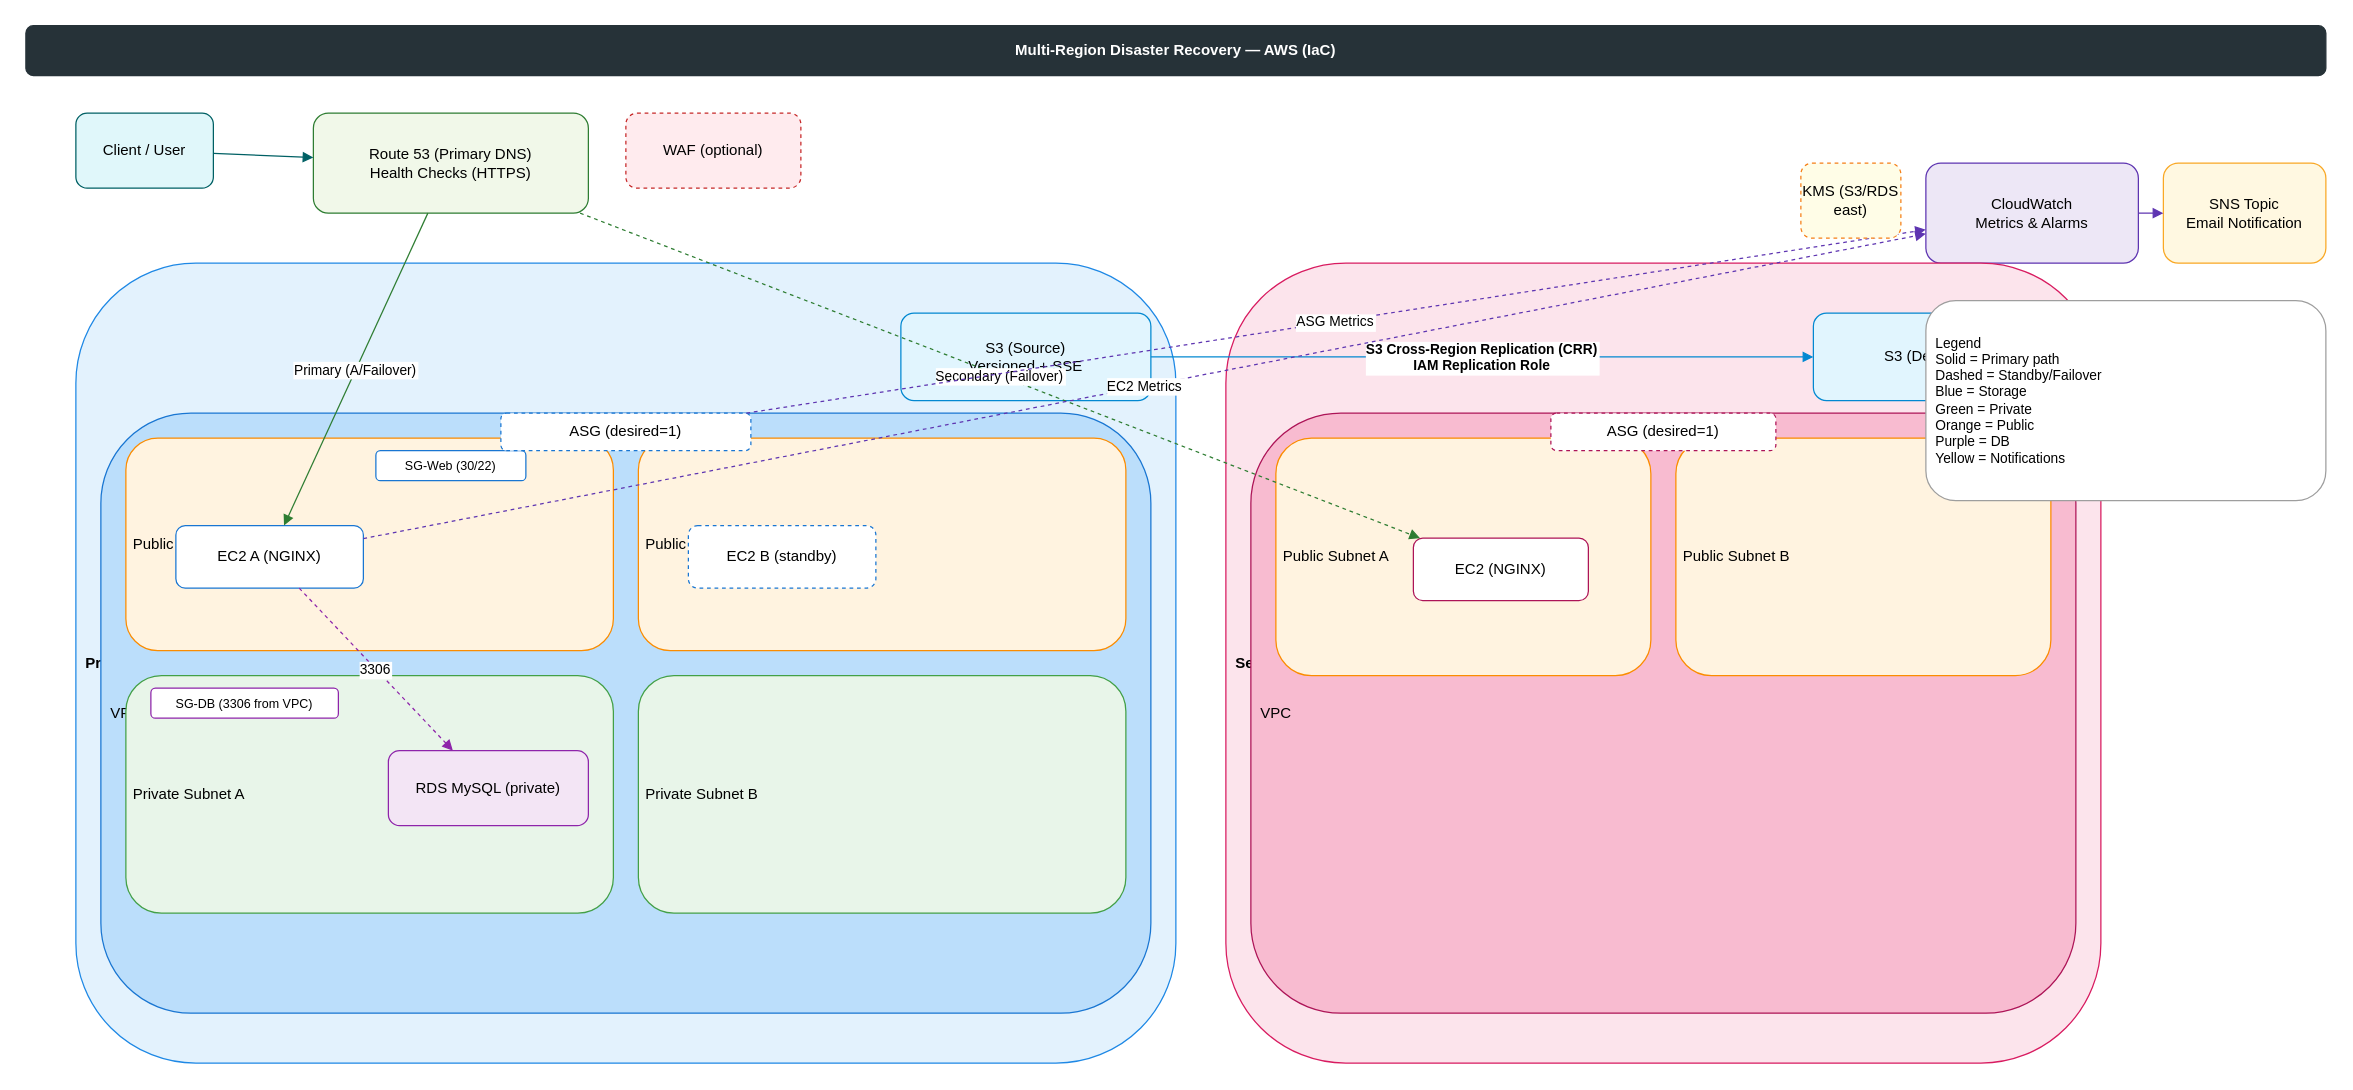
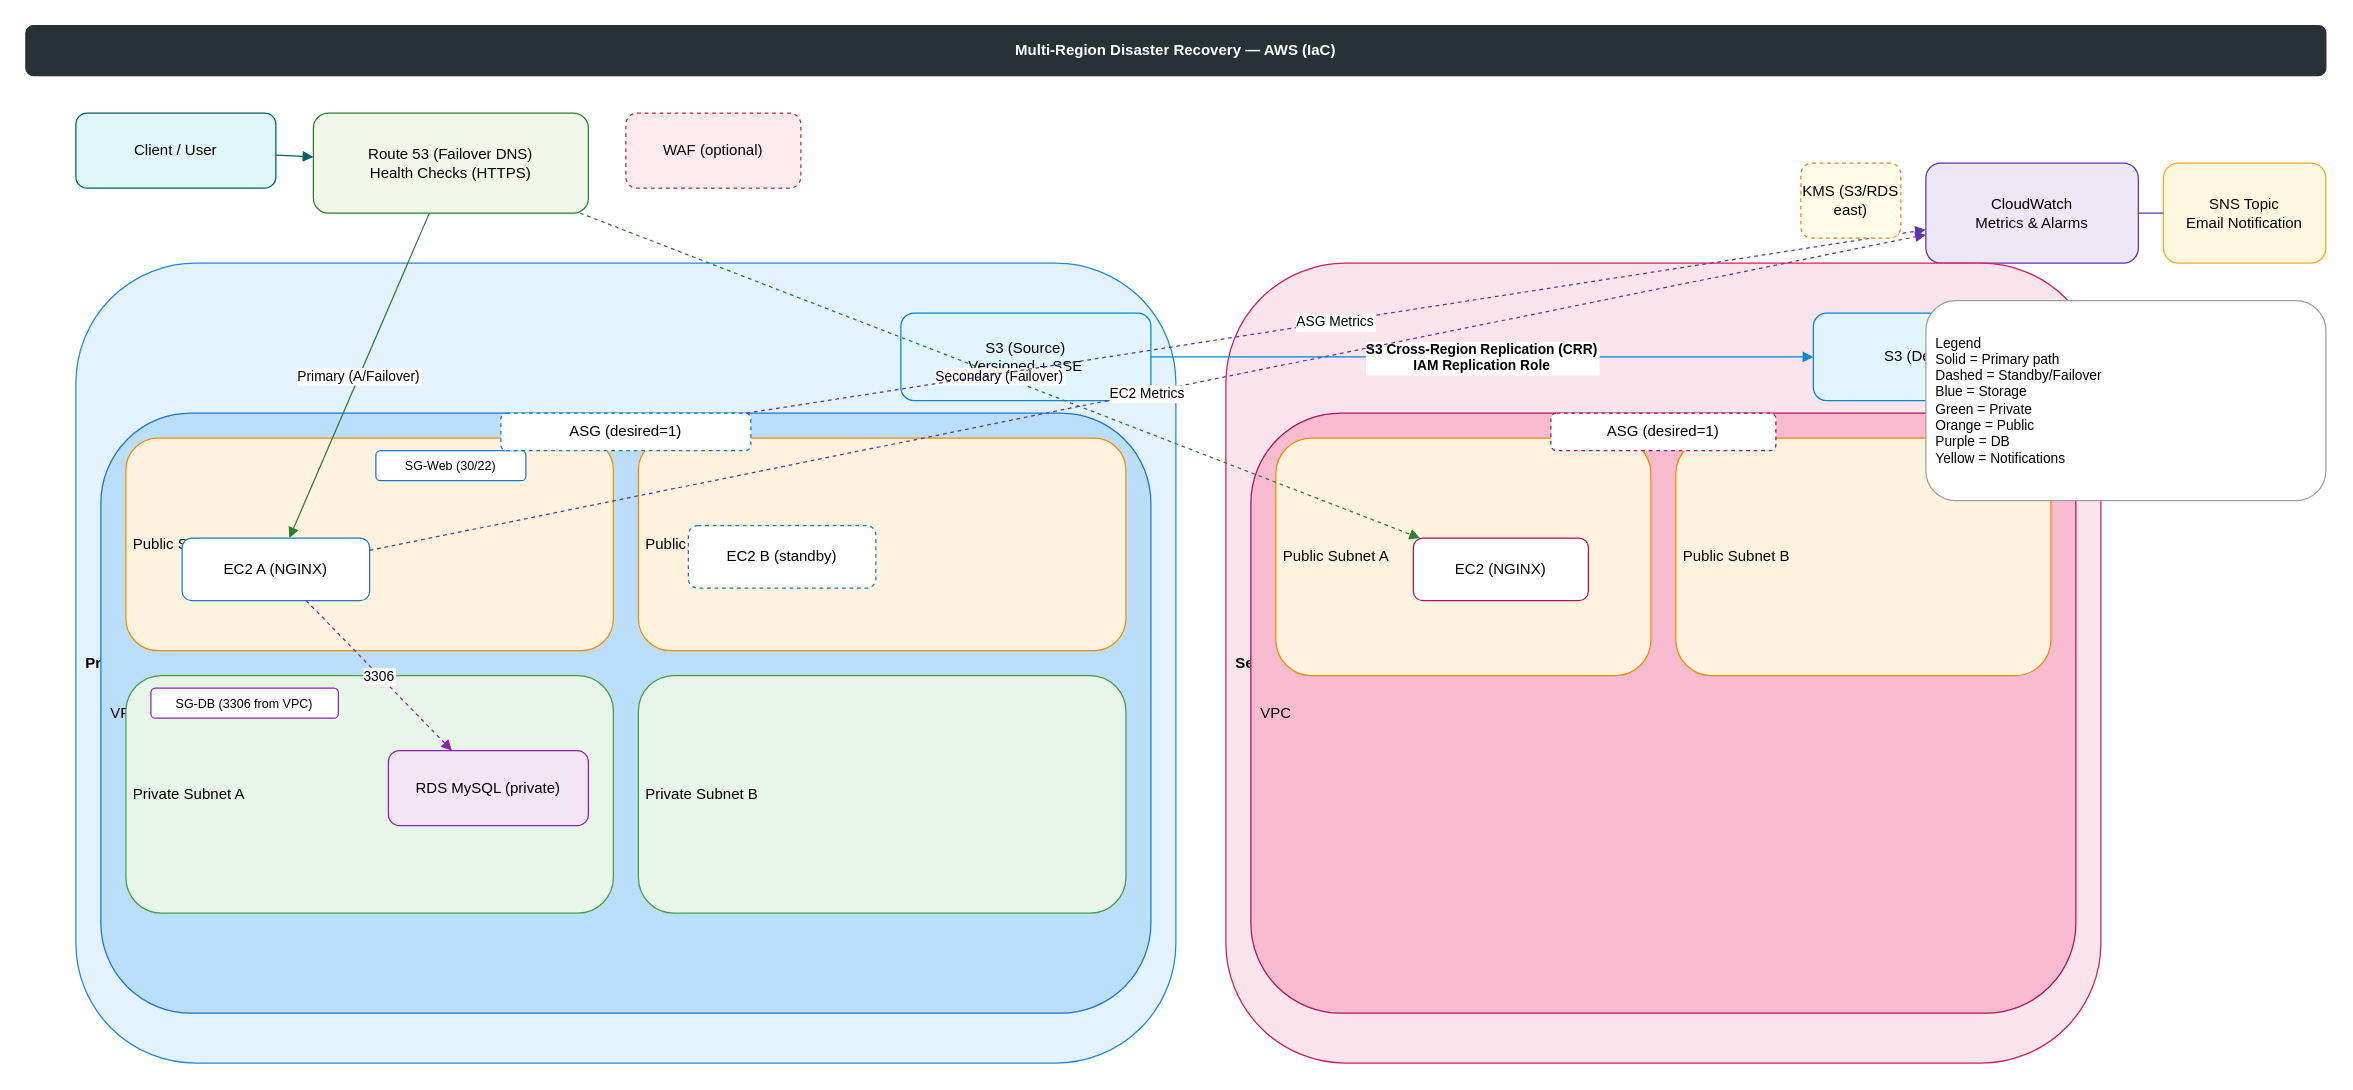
- <mxCell id="3" value="Client / User" style="rounded=1;whiteSpace=wrap;html=1;fillColor=#E0F7FA;strokeColor=#006064;align=center;" vertex="1" parent="1"><mxGeometry x="60" y="90" width="110" height="60" as="geometry" /></mxCell>
+ <mxCell id="3" value="Client / User" style="rounded=1;whiteSpace=wrap;html=1;fillColor=#E0F7FA;strokeColor=#006064;align=center;" vertex="1" parent="1"><mxGeometry x="60" y="90" width="160" height="60" as="geometry" /></mxCell>
- <mxCell id="4" value="Route 53 (Primary DNS)&#10;Health Checks (HTTPS)" style="rounded=1;whiteSpace=wrap;html=1;fillColor=#F1F8E9;strokeColor=#2E7D32;align=center;" vertex="1" parent="1"><mxGeometry x="250" y="90" width="220" height="80" as="geometry" /></mxCell>
+ <mxCell id="4" value="Route 53 (Failover DNS)&#10;Health Checks (HTTPS)" style="rounded=1;whiteSpace=wrap;html=1;fillColor=#F1F8E9;strokeColor=#2E7D32;align=center;" vertex="1" parent="1"><mxGeometry x="250" y="90" width="220" height="80" as="geometry" /></mxCell>
- <mxCell id="8" style="endArrow=block;endFill=1;strokeColor=#5E35B1;" edge="1" parent="1" source="6" target="7"><mxGeometry relative="1" as="geometry" /></mxCell>
+ <mxCell id="8" style="endArrow=none;endFill=1;strokeColor=#5E35B1;" edge="1" parent="1" source="6" target="7"><mxGeometry relative="1" as="geometry" /></mxCell>
- <mxCell id="17" value="EC2 A (NGINX)" style="rounded=1;whiteSpace=wrap;html=1;strokeColor=#1976D2;align=center;" vertex="1" parent="12"><mxGeometry x="40" y="70" width="150" height="50" as="geometry" /></mxCell>
+ <mxCell id="17" value="EC2 A (NGINX)" style="rounded=1;whiteSpace=wrap;html=1;strokeColor=#1976D2;align=center;" vertex="1" parent="12"><mxGeometry x="45" y="80" width="150" height="50" as="geometry" /></mxCell>
